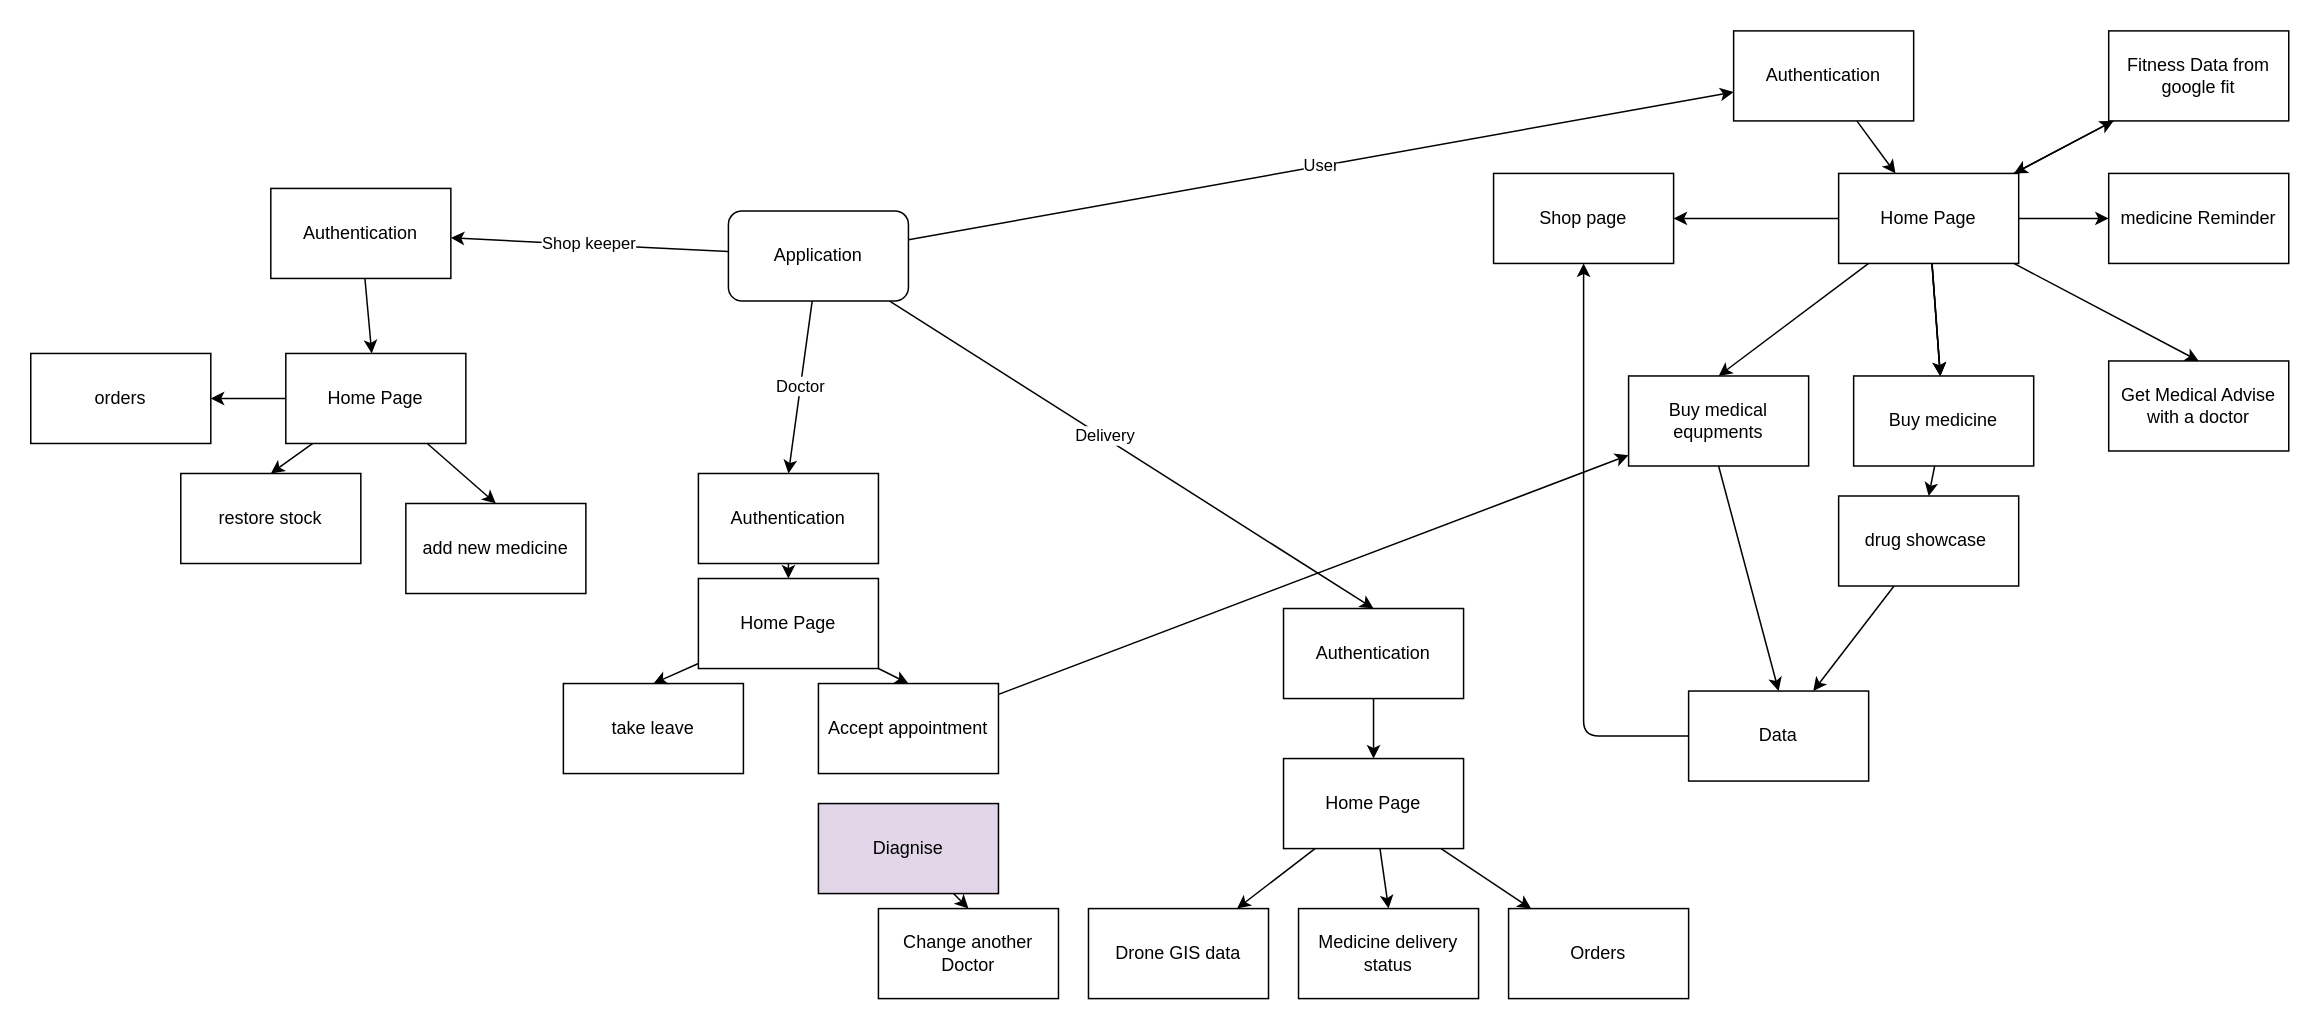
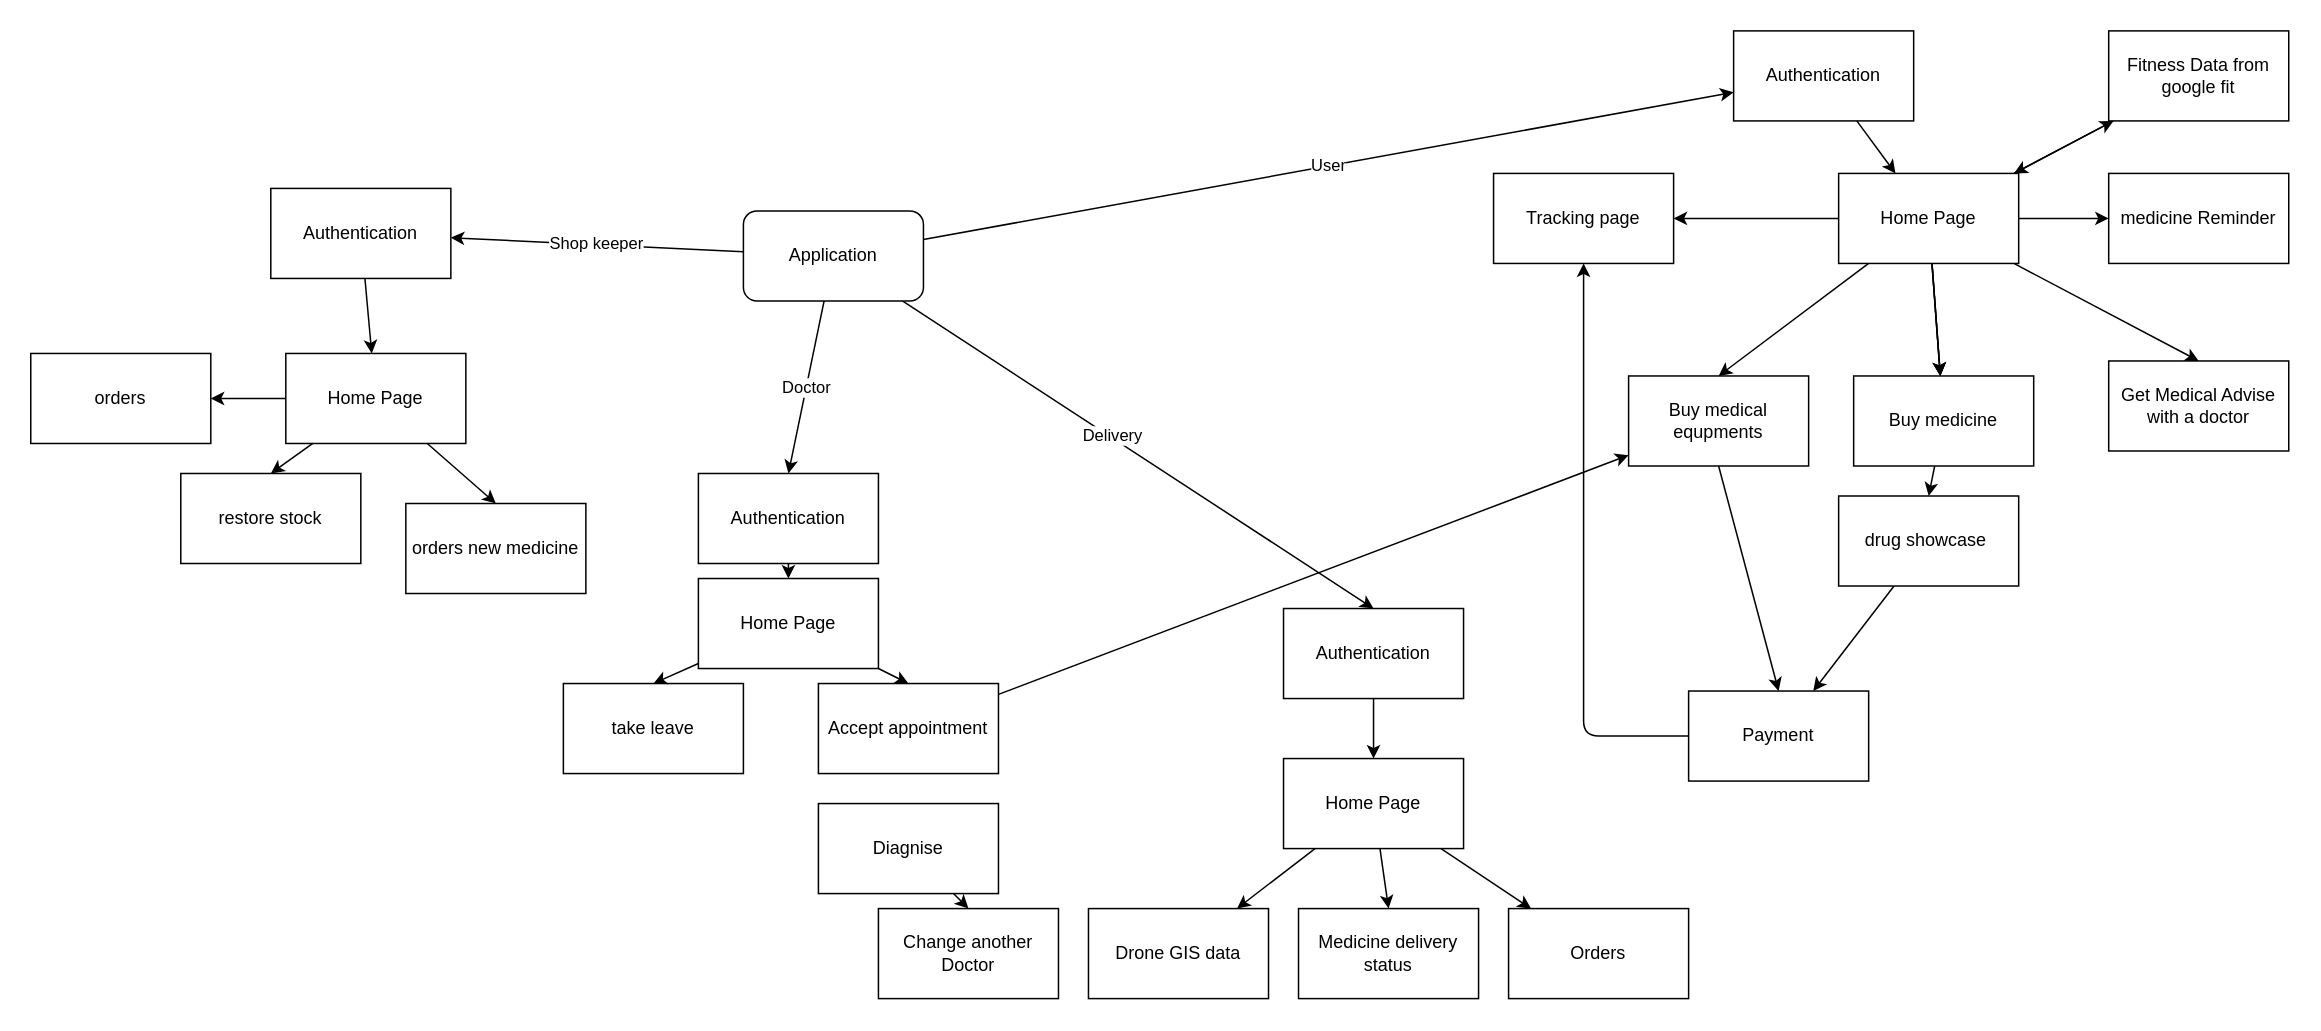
- <mxCell id="59" value="Shop page" style="whiteSpace=wrap;html=1;" parent="1" vertex="1"><mxGeometry x="995" y="115" width="120" height="60" as="geometry" /></mxCell>
+ <mxCell id="59" value="Tracking page" style="whiteSpace=wrap;html=1;" parent="1" vertex="1"><mxGeometry x="995" y="115" width="120" height="60" as="geometry" /></mxCell>
- <mxCell id="7" value="Application" style="rounded=1;whiteSpace=wrap;html=1;" parent="1" vertex="1"><mxGeometry x="485" y="140" width="120" height="60" as="geometry" /></mxCell>
+ <mxCell id="7" value="Application" style="rounded=1;whiteSpace=wrap;html=1;" parent="1" vertex="1"><mxGeometry x="495" y="140" width="120" height="60" as="geometry" /></mxCell>
- <mxCell id="33" value="add new medicine" style="whiteSpace=wrap;html=1;" parent="1" vertex="1"><mxGeometry x="270" y="335" width="120" height="60" as="geometry" /></mxCell>
+ <mxCell id="33" value="orders new medicine" style="whiteSpace=wrap;html=1;" parent="1" vertex="1"><mxGeometry x="270" y="335" width="120" height="60" as="geometry" /></mxCell>
- <mxCell id="58" value="Data" style="whiteSpace=wrap;html=1;" parent="1" vertex="1"><mxGeometry x="1125" y="460" width="120" height="60" as="geometry" /></mxCell>
+ <mxCell id="58" value="Payment" style="whiteSpace=wrap;html=1;" parent="1" vertex="1"><mxGeometry x="1125" y="460" width="120" height="60" as="geometry" /></mxCell>
- <mxCell id="38" value="Diagnise" style="whiteSpace=wrap;html=1;fillColor=#e1d5e7;" parent="1" vertex="1"><mxGeometry x="545" y="535" width="120" height="60" as="geometry" /></mxCell>
+ <mxCell id="38" value="Diagnise" style="whiteSpace=wrap;html=1;" parent="1" vertex="1"><mxGeometry x="545" y="535" width="120" height="60" as="geometry" /></mxCell>
